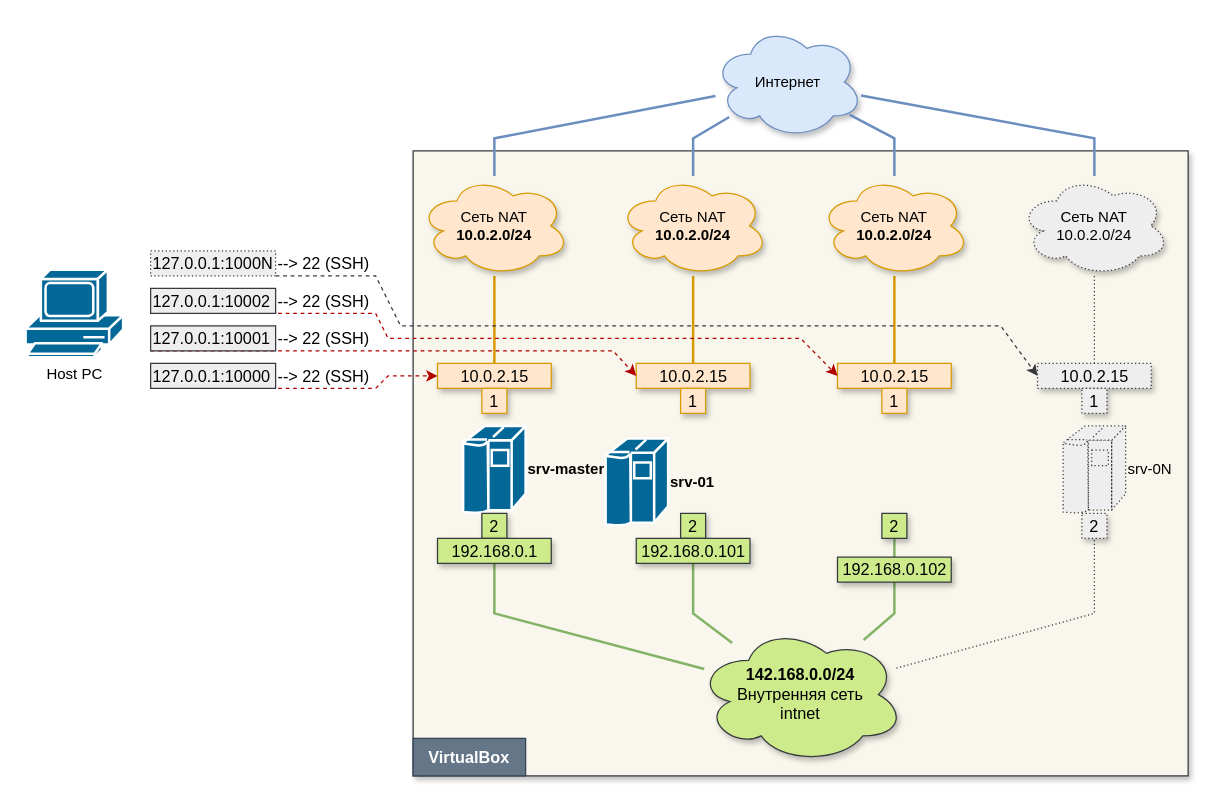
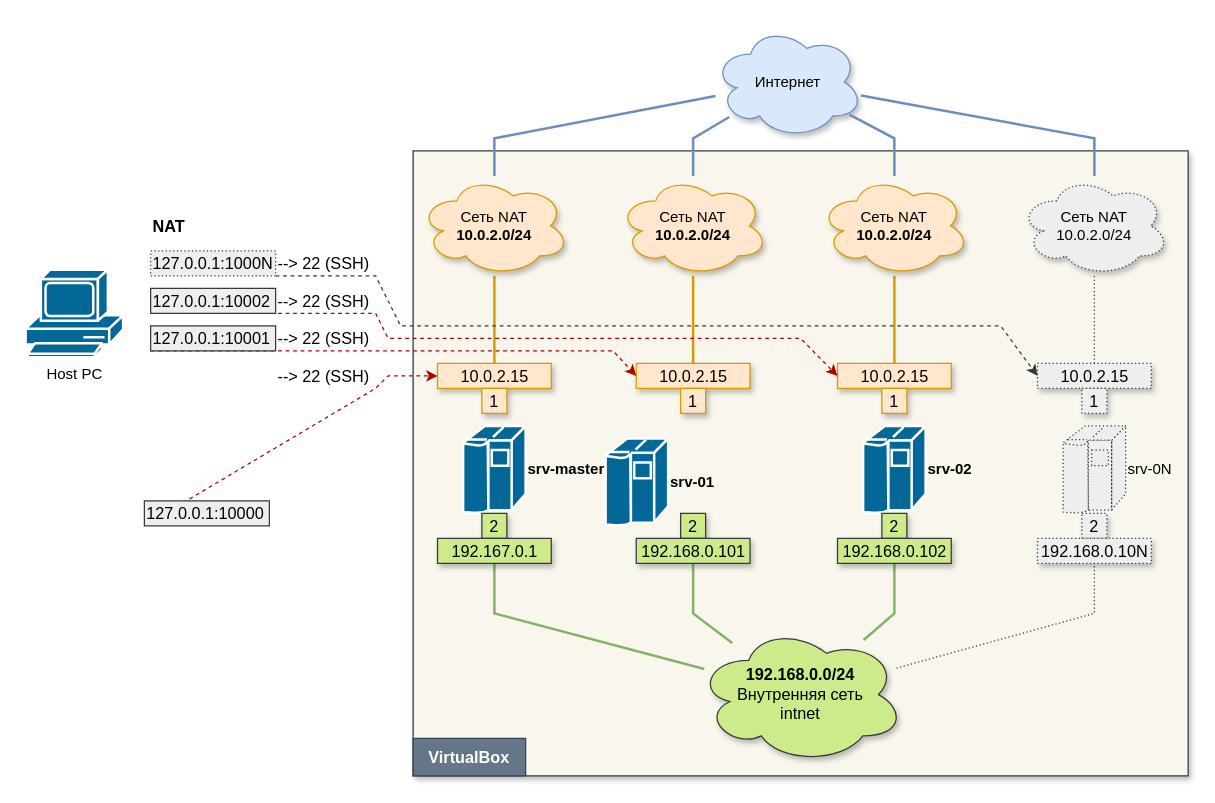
+ <mxCell id="38" value="NAT" style="text;html=1;fillColor=none;align=left;verticalAlign=middle;whiteSpace=wrap;rounded=0;fontSize=13;fontStyle=1" vertex="1" parent="1"><mxGeometry x="120" y="170" width="30" height="20" as="geometry" /></mxCell>
- <mxCell id="44" value="127.0.0.1:10000" style="text;html=1;align=left;verticalAlign=middle;whiteSpace=wrap;rounded=0;fontSize=13;fillColor=#eeeeee;strokeColor=#36393d;fontStyle=0;" vertex="1" parent="1"><mxGeometry x="120" y="290" width="100" height="20" as="geometry" /></mxCell>
+ <mxCell id="44" value="127.0.0.1:10000" style="text;html=1;align=left;verticalAlign=middle;whiteSpace=wrap;rounded=0;fontSize=13;fillColor=#eeeeee;strokeColor=#36393d;fontStyle=0;" vertex="1" parent="1"><mxGeometry x="115" y="400" width="100" height="20" as="geometry" /></mxCell>
+ <mxCell id="6" value="srv-02" style="shape=mxgraph.cisco.computers_and_peripherals.ibm_mainframe;html=1;pointerEvents=1;dashed=0;fillColor=#036897;strokeColor=#ffffff;strokeWidth=2;verticalLabelPosition=middle;verticalAlign=middle;align=left;outlineConnect=0;labelPosition=right;fontStyle=1" parent="1" vertex="1"><mxGeometry x="690" y="340" width="50" height="70" as="geometry" /></mxCell>
- <mxCell id="26" value="192.168.0.1" style="text;html=1;strokeColor=#36393d;fillColor=#cdeb8b;align=center;verticalAlign=middle;whiteSpace=wrap;rounded=0;fontSize=13;fontStyle=0;shadow=1;" vertex="1" parent="1"><mxGeometry x="349.5" y="430" width="91" height="20" as="geometry" /></mxCell>
+ <mxCell id="26" value="192.167.0.1" style="text;html=1;strokeColor=#36393d;fillColor=#cdeb8b;align=center;verticalAlign=middle;whiteSpace=wrap;rounded=0;fontSize=13;fontStyle=0;shadow=1;" vertex="1" parent="1"><mxGeometry x="349.5" y="430" width="91" height="20" as="geometry" /></mxCell>
+ <mxCell id="29" value="192.168.0.10N" style="text;html=1;strokeColor=#36393d;fillColor=#eeeeee;align=center;verticalAlign=middle;whiteSpace=wrap;rounded=0;fontSize=13;fontStyle=0;shadow=1;dashed=1;dashPattern=1 2;" vertex="1" parent="1"><mxGeometry x="829.5" y="430" width="91" height="20" as="geometry" /></mxCell>
- <mxCell id="28" value="192.168.0.102" style="text;html=1;strokeColor=#36393d;fillColor=#cdeb8b;align=center;verticalAlign=middle;whiteSpace=wrap;rounded=0;fontSize=13;fontStyle=0;shadow=1;" vertex="1" parent="1"><mxGeometry x="669.5" y="445" width="91" height="20" as="geometry" /></mxCell>
+ <mxCell id="28" value="192.168.0.102" style="text;html=1;strokeColor=#36393d;fillColor=#cdeb8b;align=center;verticalAlign=middle;whiteSpace=wrap;rounded=0;fontSize=13;fontStyle=0;shadow=1;" vertex="1" parent="1"><mxGeometry x="669.5" y="430" width="91" height="20" as="geometry" /></mxCell>
- <mxCell id="22" value="&lt;div&gt;&lt;b&gt;142.168.0.0/24&lt;/b&gt;&lt;/div&gt;&lt;div&gt;Внутренняя сеть &lt;br&gt;intnet&lt;/div&gt;" style="ellipse;shape=cloud;whiteSpace=wrap;html=1;fontSize=13;fillColor=#cdeb8b;strokeColor=#36393d;shadow=1;" vertex="1" parent="1"><mxGeometry x="557" y="500" width="166" height="110" as="geometry" /></mxCell>
+ <mxCell id="22" value="&lt;div&gt;&lt;b&gt;192.168.0.0/24&lt;/b&gt;&lt;/div&gt;&lt;div&gt;Внутренняя сеть &lt;br&gt;intnet&lt;/div&gt;" style="ellipse;shape=cloud;whiteSpace=wrap;html=1;fontSize=13;fillColor=#cdeb8b;strokeColor=#36393d;shadow=1;" vertex="1" parent="1"><mxGeometry x="557" y="500" width="166" height="110" as="geometry" /></mxCell>
